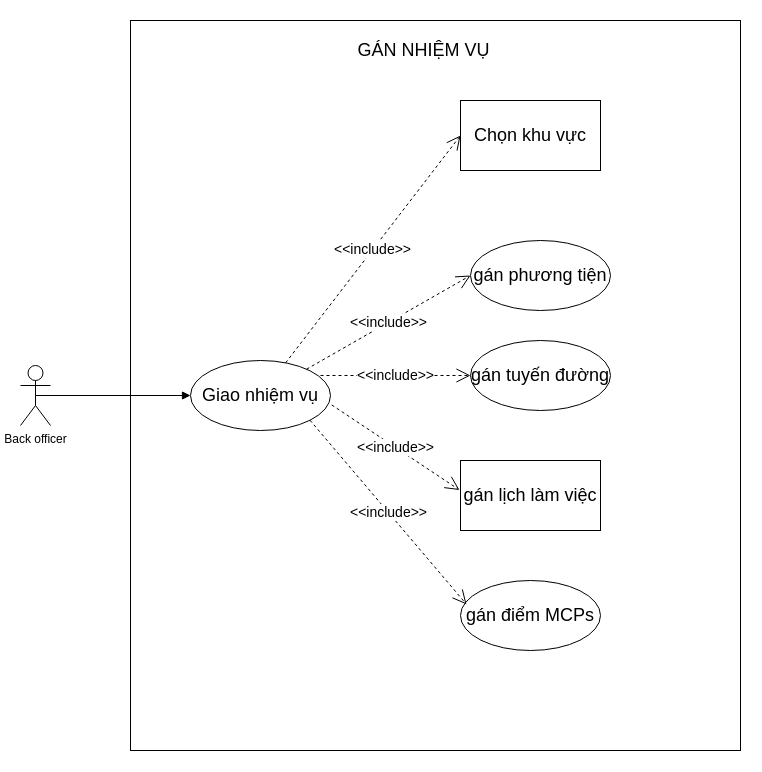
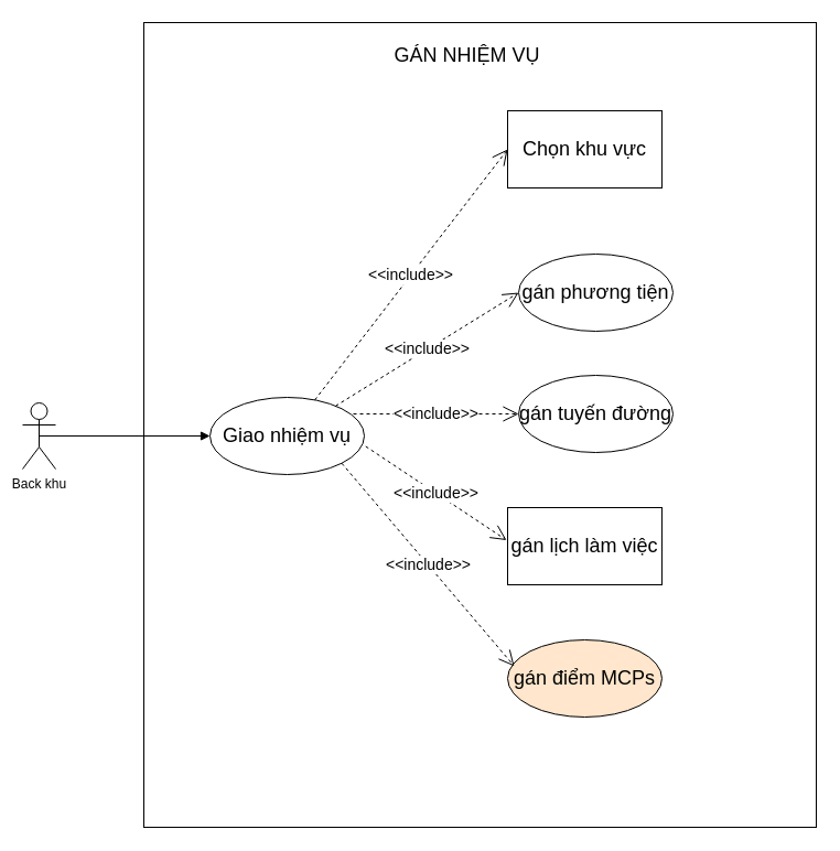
- <mxCell id="5" value="&lt;font style=&quot;font-size: 18px;&quot;&gt;gán phương tiện&lt;/font&gt;" style="ellipse;whiteSpace=wrap;html=1;" vertex="1" parent="1"><mxGeometry x="470" y="240" width="140" height="70" as="geometry" /></mxCell>
+ <mxCell id="5" value="&lt;font style=&quot;font-size: 18px;&quot;&gt;gán phương tiện&lt;/font&gt;" style="ellipse;whiteSpace=wrap;html=1;" vertex="1" parent="1"><mxGeometry x="470" y="230" width="140" height="70" as="geometry" /></mxCell>
- <mxCell id="3" value="Back officer" style="shape=umlActor;verticalLabelPosition=bottom;verticalAlign=top;html=1;" vertex="1" parent="1"><mxGeometry x="20" y="365" width="30" height="60" as="geometry" /></mxCell>
+ <mxCell id="3" value="Back khu" style="shape=umlActor;verticalLabelPosition=bottom;verticalAlign=top;html=1;" vertex="1" parent="1"><mxGeometry x="20" y="365" width="30" height="60" as="geometry" /></mxCell>
- <mxCell id="4" value="&lt;font style=&quot;font-size: 18px;&quot;&gt;gán điểm MCPs&lt;/font&gt;" style="ellipse;whiteSpace=wrap;html=1;" vertex="1" parent="1"><mxGeometry x="460" y="580" width="140" height="70" as="geometry" /></mxCell>
+ <mxCell id="4" value="&lt;font style=&quot;font-size: 18px;&quot;&gt;gán điểm MCPs&lt;/font&gt;" style="ellipse;whiteSpace=wrap;html=1;fillColor=#ffe6cc;" vertex="1" parent="1"><mxGeometry x="460" y="580" width="140" height="70" as="geometry" /></mxCell>
